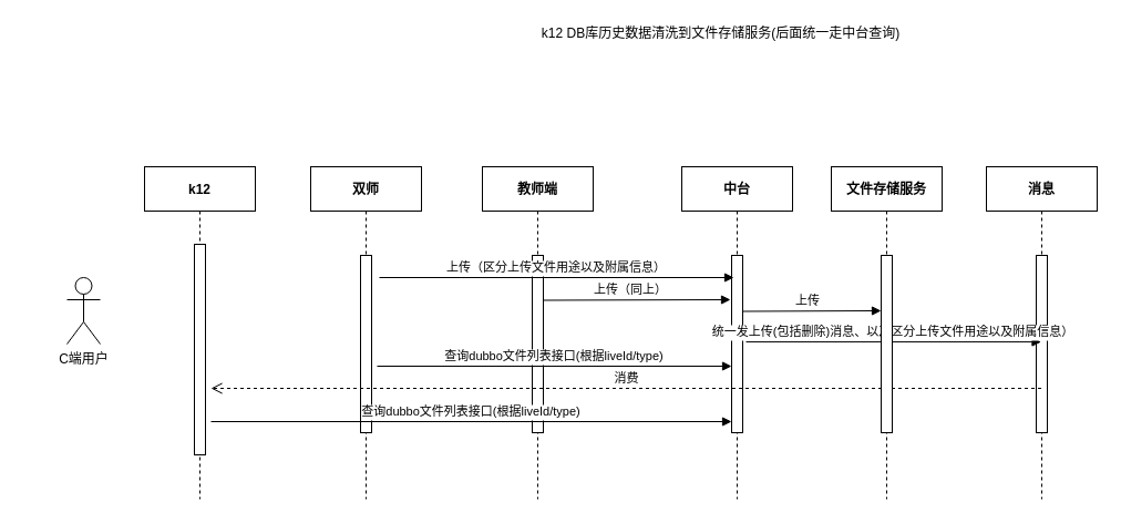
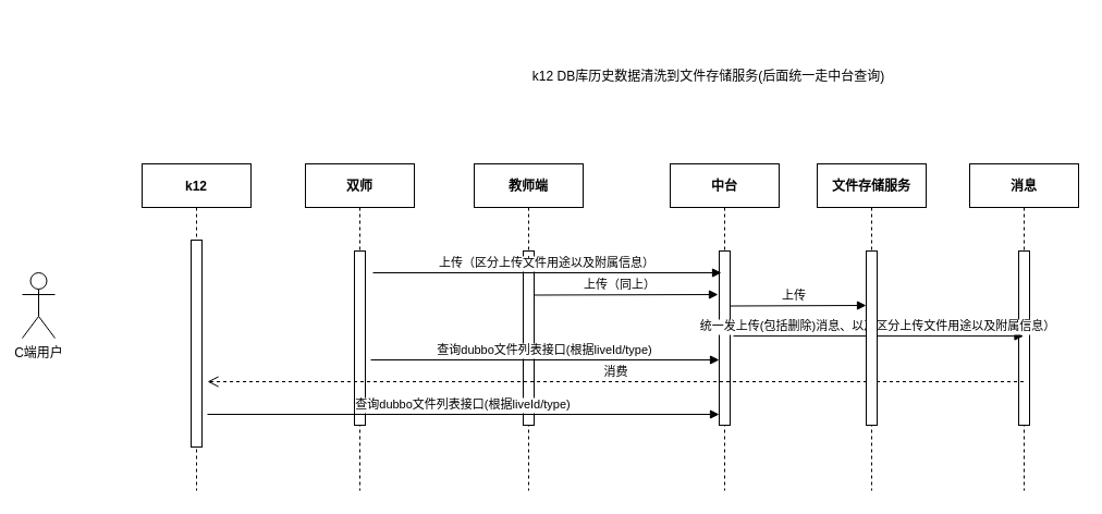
- <mxCell id="21" value="k12 DB库历史数据清洗到文件存储服务(后面统一走中台查询)" style="text;html=1;align=center;verticalAlign=middle;resizable=0;points=[];autosize=1;" vertex="1" parent="1"><mxGeometry x="480" y="20" width="340" height="20" as="geometry" /></mxCell>
+ <mxCell id="21" value="k12 DB库历史数据清洗到文件存储服务(后面统一走中台查询)" style="text;html=1;align=center;verticalAlign=middle;resizable=0;points=[];autosize=1;" vertex="1" parent="1"><mxGeometry x="480" y="60" width="340" height="20" as="geometry" /></mxCell>
- <mxCell id="22" value="C端用户" style="shape=umlActor;verticalLabelPosition=bottom;verticalAlign=top;html=1;" vertex="1" parent="1"><mxGeometry x="60" y="250" width="30" height="60" as="geometry" /></mxCell>
+ <mxCell id="22" value="C端用户" style="shape=umlActor;verticalLabelPosition=bottom;verticalAlign=top;html=1;" vertex="1" parent="1"><mxGeometry x="20" y="250" width="30" height="60" as="geometry" /></mxCell>
